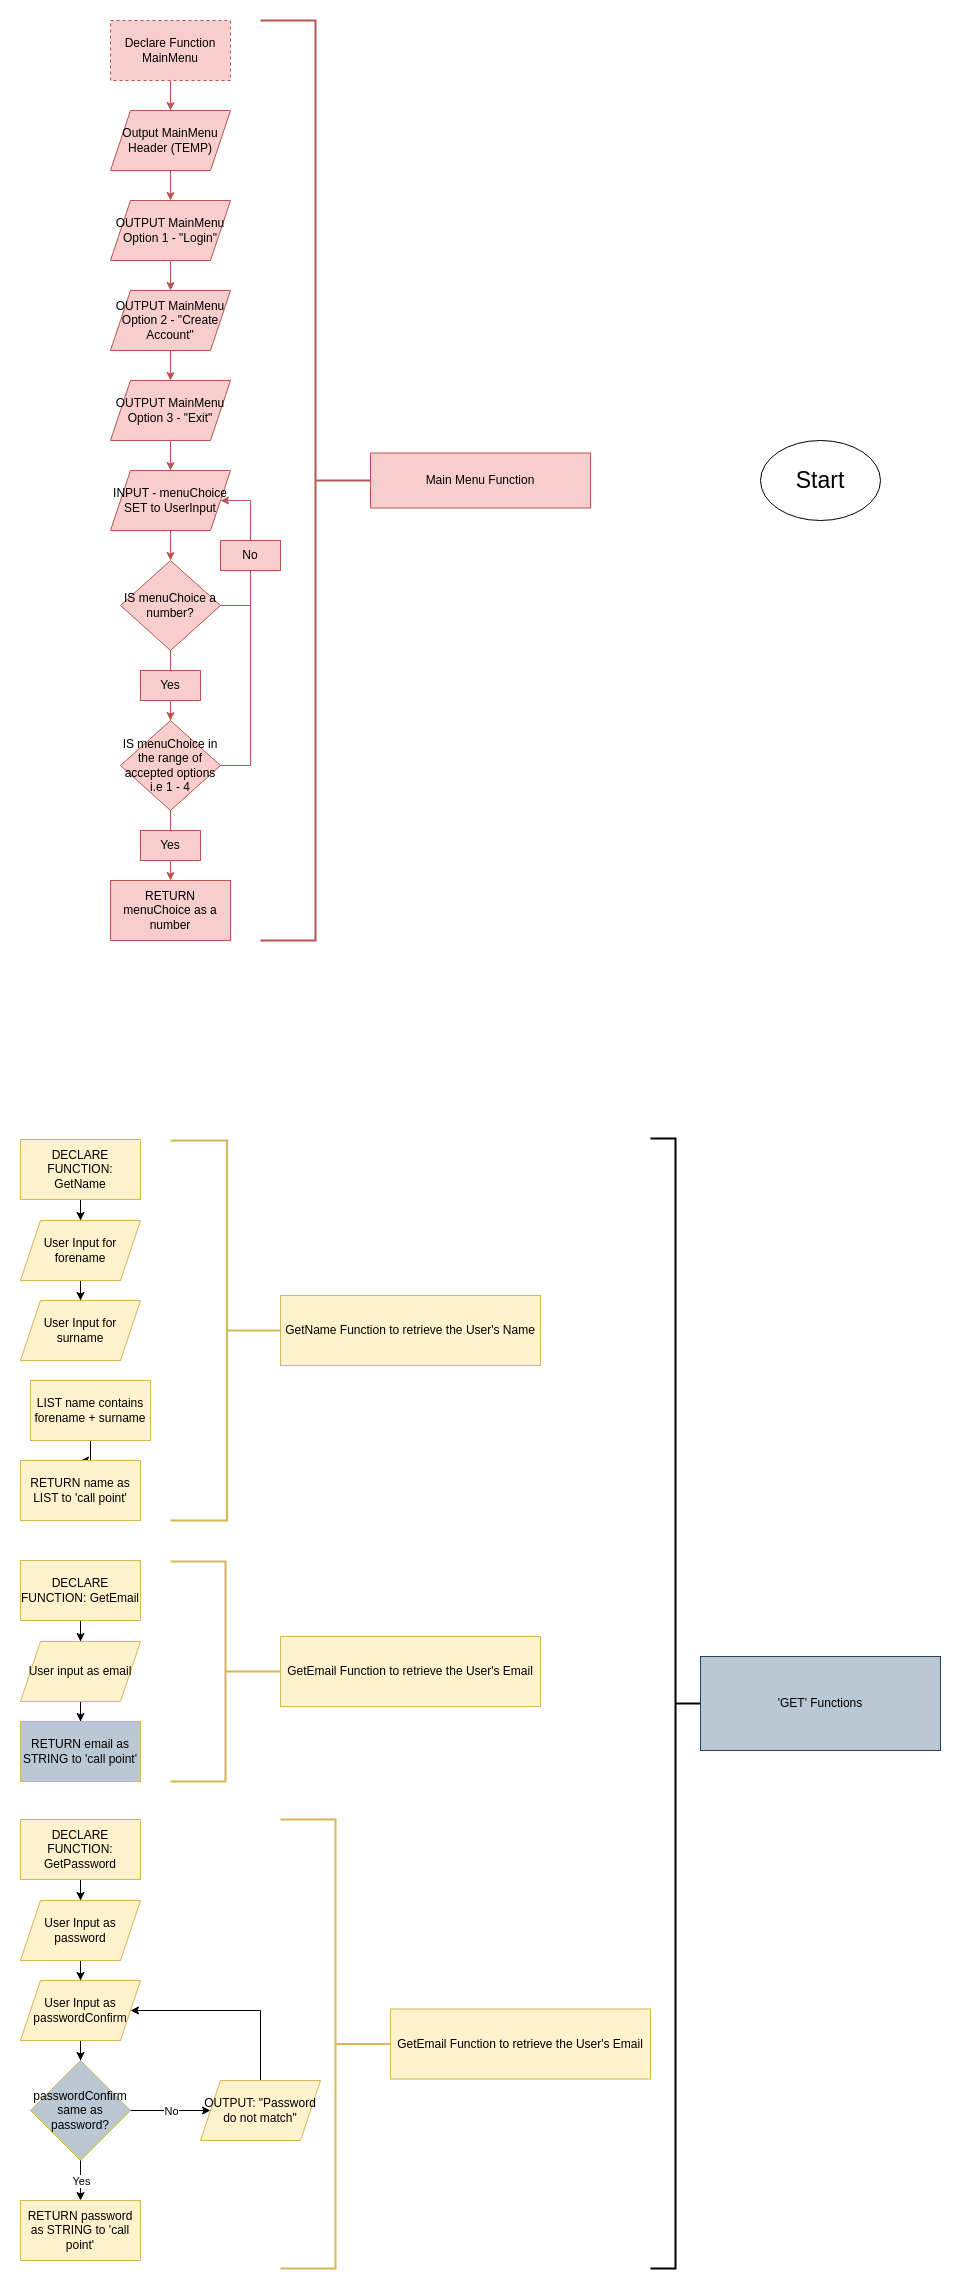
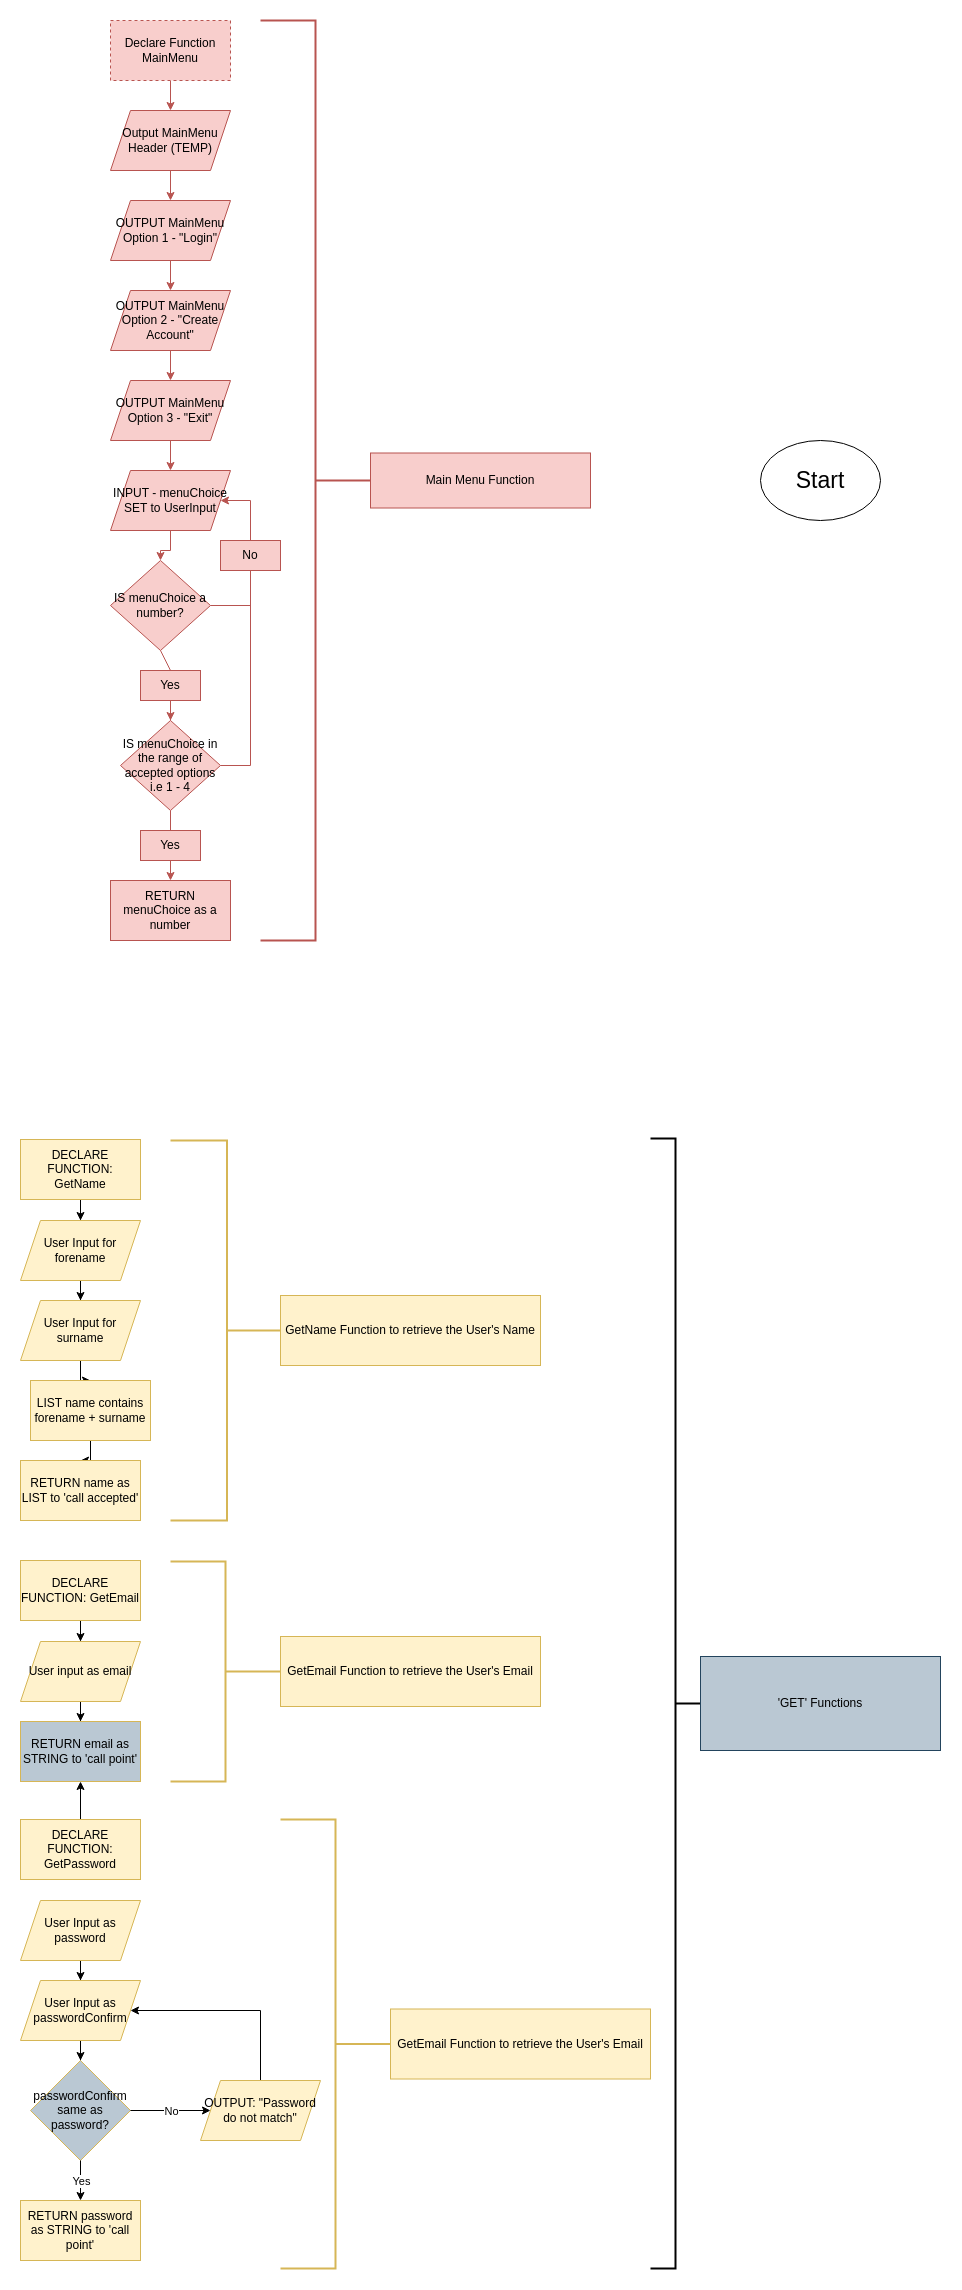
- <mxCell id="16" value="IS menuChoice a number?" style="rhombus;whiteSpace=wrap;html=1;fillColor=#f8cecc;strokeColor=#b85450;" parent="1" vertex="1"><mxGeometry x="120" y="560" width="100" height="90" as="geometry" /></mxCell>
+ <mxCell id="16" value="IS menuChoice a number?" style="rhombus;whiteSpace=wrap;html=1;fillColor=#f8cecc;strokeColor=#b85450;" parent="1" vertex="1"><mxGeometry x="110" y="560" width="100" height="90" as="geometry" /></mxCell>
+ <mxCell id="38" value="" style="edgeStyle=orthogonalEdgeStyle;rounded=0;orthogonalLoop=1;jettySize=auto;html=1;" parent="1" source="39" target="41" edge="1"><mxGeometry relative="1" as="geometry" /></mxCell>
- <mxCell id="42" value="RETURN name as LIST to 'call point'" style="whiteSpace=wrap;html=1;fillColor=#fff2cc;strokeColor=#d6b656;rounded=0;" parent="1" vertex="1"><mxGeometry x="20" y="1460" width="120" height="60" as="geometry" /></mxCell>
+ <mxCell id="42" value="RETURN name as LIST to 'call accepted'" style="whiteSpace=wrap;html=1;fillColor=#fff2cc;strokeColor=#d6b656;rounded=0;" parent="1" vertex="1"><mxGeometry x="20" y="1460" width="120" height="60" as="geometry" /></mxCell>
- <mxCell id="52" value="" style="edgeStyle=orthogonalEdgeStyle;rounded=0;orthogonalLoop=1;jettySize=auto;html=1;" parent="1" source="53" target="55" edge="1"><mxGeometry relative="1" as="geometry" /></mxCell>
+ <mxCell id="52" value="" style="edgeStyle=orthogonalEdgeStyle;rounded=0;orthogonalLoop=1;jettySize=auto;html=1;" parent="1" source="53" target="48" edge="1"><mxGeometry relative="1" as="geometry" /></mxCell>
